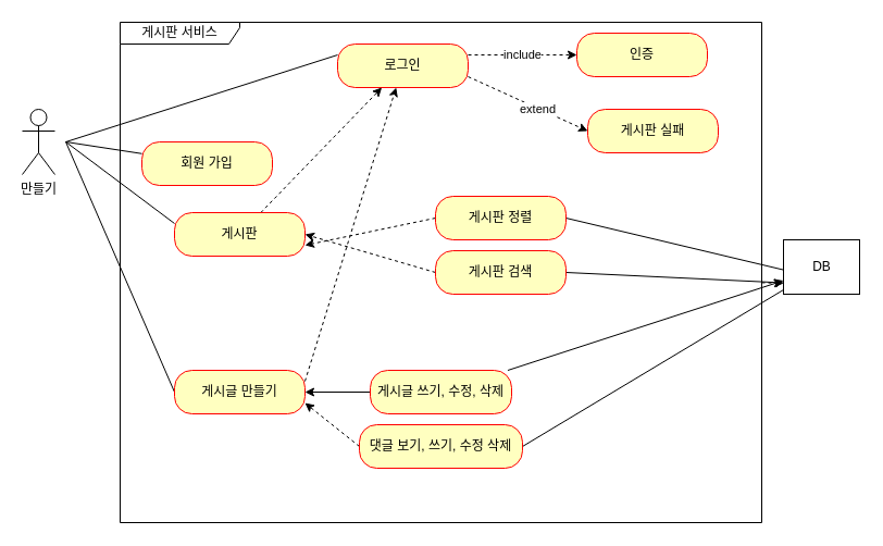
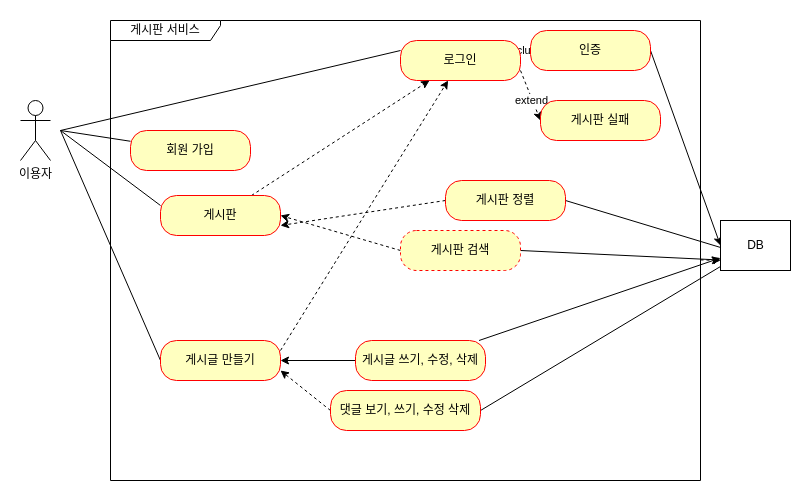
- <mxCell id="10" value="로그인" style="rounded=1;whiteSpace=wrap;html=1;arcSize=40;fontColor=#000000;fillColor=#ffffc0;strokeColor=#ff0000;" vertex="1" parent="1"><mxGeometry x="310" y="40" width="120" height="40" as="geometry" /></mxCell>
+ <mxCell id="10" value="로그인" style="rounded=1;whiteSpace=wrap;html=1;arcSize=40;fontColor=#000000;fillColor=#ffffc0;strokeColor=#ff0000;" vertex="1" parent="1"><mxGeometry x="400" y="40" width="120" height="40" as="geometry" /></mxCell>
+ <mxCell id="17" style="edgeStyle=none;rounded=1;orthogonalLoop=1;jettySize=auto;html=1;exitX=1;exitY=0.5;exitDx=0;exitDy=0;entryX=0;entryY=0.5;entryDx=0;entryDy=0;strokeColor=default;endArrow=classic;endFill=1;" edge="1" parent="1" source="18" target="33"><mxGeometry relative="1" as="geometry" /></mxCell>
- <mxCell id="2" value="만들기" style="shape=umlActor;verticalLabelPosition=bottom;verticalAlign=top;html=1;outlineConnect=0;" vertex="1" parent="1"><mxGeometry x="20" y="100" width="30" height="60" as="geometry" /></mxCell>
+ <mxCell id="2" value="이용자" style="shape=umlActor;verticalLabelPosition=bottom;verticalAlign=top;html=1;outlineConnect=0;" vertex="1" parent="1"><mxGeometry x="20" y="100" width="30" height="60" as="geometry" /></mxCell>
- <mxCell id="22" value="게시판 정렬" style="rounded=1;whiteSpace=wrap;html=1;arcSize=40;fontColor=#000000;fillColor=#ffffc0;strokeColor=#ff0000;" vertex="1" parent="1"><mxGeometry x="400" y="180" width="120" height="40" as="geometry" /></mxCell>
+ <mxCell id="22" value="게시판 정렬" style="rounded=1;whiteSpace=wrap;html=1;arcSize=40;fontColor=#000000;fillColor=#ffffc0;strokeColor=#ff0000;" vertex="1" parent="1"><mxGeometry x="445" y="180" width="120" height="40" as="geometry" /></mxCell>
- <mxCell id="25" value="게시판 검색" style="rounded=1;whiteSpace=wrap;html=1;arcSize=40;fontColor=#000000;fillColor=#ffffc0;strokeColor=#ff0000;" vertex="1" parent="1"><mxGeometry x="400" y="230" width="120" height="40" as="geometry" /></mxCell>
+ <mxCell id="25" value="게시판 검색" style="rounded=1;whiteSpace=wrap;html=1;arcSize=40;fontColor=#000000;fillColor=#ffffc0;strokeColor=#ff0000;dashed=1;" vertex="1" parent="1"><mxGeometry x="400" y="230" width="120" height="40" as="geometry" /></mxCell>
- <mxCell id="28" value="게시글 쓰기, 수정, 삭제" style="rounded=1;whiteSpace=wrap;html=1;arcSize=40;fontColor=#000000;fillColor=#ffffc0;strokeColor=#ff0000;" vertex="1" parent="1"><mxGeometry x="340" y="340" width="130" height="40" as="geometry" /></mxCell>
+ <mxCell id="28" value="게시글 쓰기, 수정, 삭제" style="rounded=1;whiteSpace=wrap;html=1;arcSize=40;fontColor=#000000;fillColor=#ffffc0;strokeColor=#ff0000;" vertex="1" parent="1"><mxGeometry x="355" y="340" width="130" height="40" as="geometry" /></mxCell>
